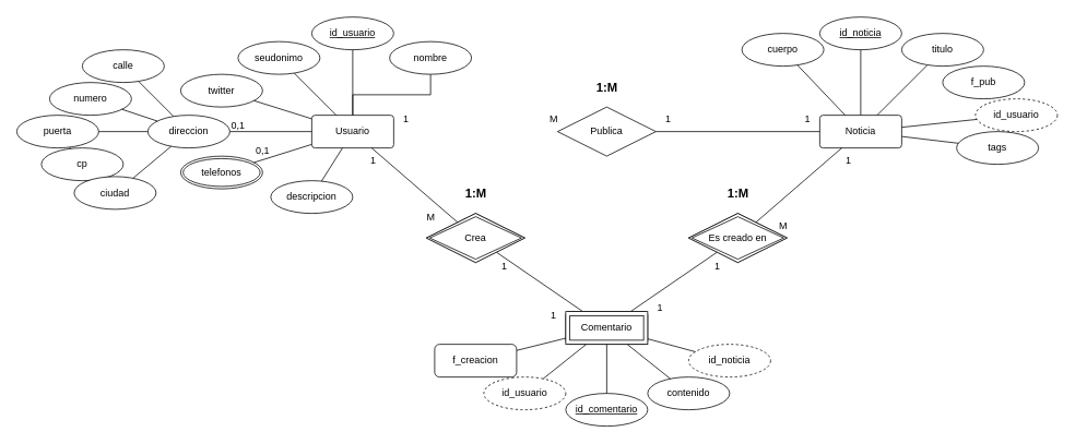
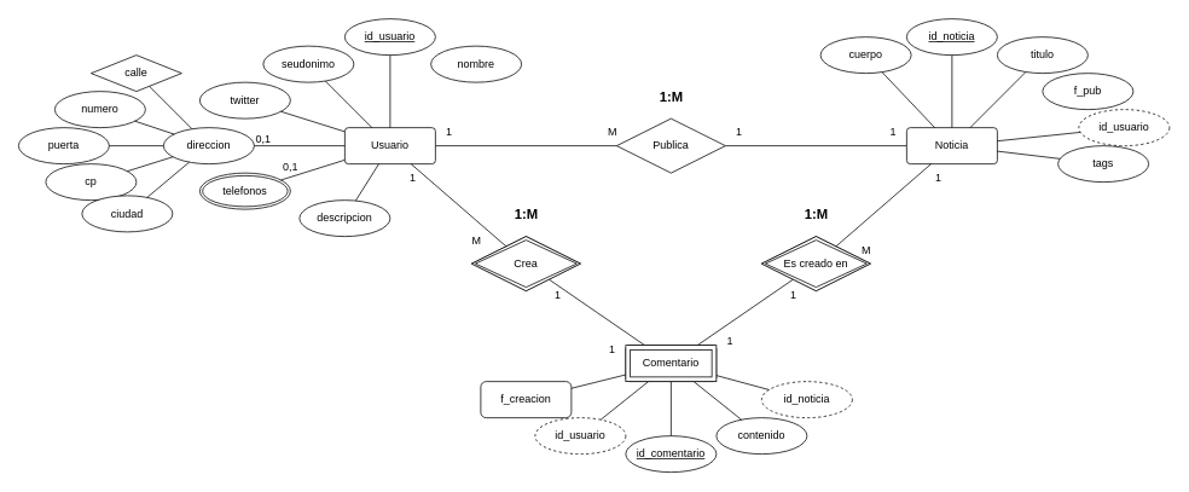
- <mxCell id="50" value="calle" style="ellipse;whiteSpace=wrap;html=1;align=center;" parent="1" vertex="1"><mxGeometry x="100" width="100" height="40" as="geometry" y="60" /></mxCell>
+ <mxCell id="50" value="calle" style="rhombus;whiteSpace=wrap;html=1;align=center;" parent="1" vertex="1"><mxGeometry x="100" width="100" height="40" as="geometry" y="60" /></mxCell>
- <mxCell id="2" style="edgeStyle=orthogonalEdgeStyle;rounded=0;orthogonalLoop=1;jettySize=auto;html=1;endArrow=none;endFill=0;" parent="1" source="3" target="34" edge="1"><mxGeometry relative="1" as="geometry" /></mxCell>
+ <mxCell id="2" style="edgeStyle=orthogonalEdgeStyle;rounded=0;orthogonalLoop=1;jettySize=auto;html=1;entryX=0;entryY=0.5;entryDx=0;entryDy=0;endArrow=none;endFill=0;" parent="1" source="3" target="8" edge="1"><mxGeometry relative="1" as="geometry" /></mxCell>
- <mxCell id="58" value="" style="endArrow=none;html=1;rounded=0;" parent="1" source="53" target="52" edge="1"><mxGeometry width="50" height="50" relative="1" as="geometry"><mxPoint x="130" y="170" as="sourcePoint" /><mxPoint x="190" y="170" as="targetPoint" /></mxGeometry></mxCell>
+ <mxCell id="58" value="" style="endArrow=none;html=1;rounded=0;" parent="1" source="53" target="38" edge="1"><mxGeometry width="50" height="50" relative="1" as="geometry"><mxPoint x="130" y="170" as="sourcePoint" /><mxPoint x="190" y="170" as="targetPoint" /></mxGeometry></mxCell>
